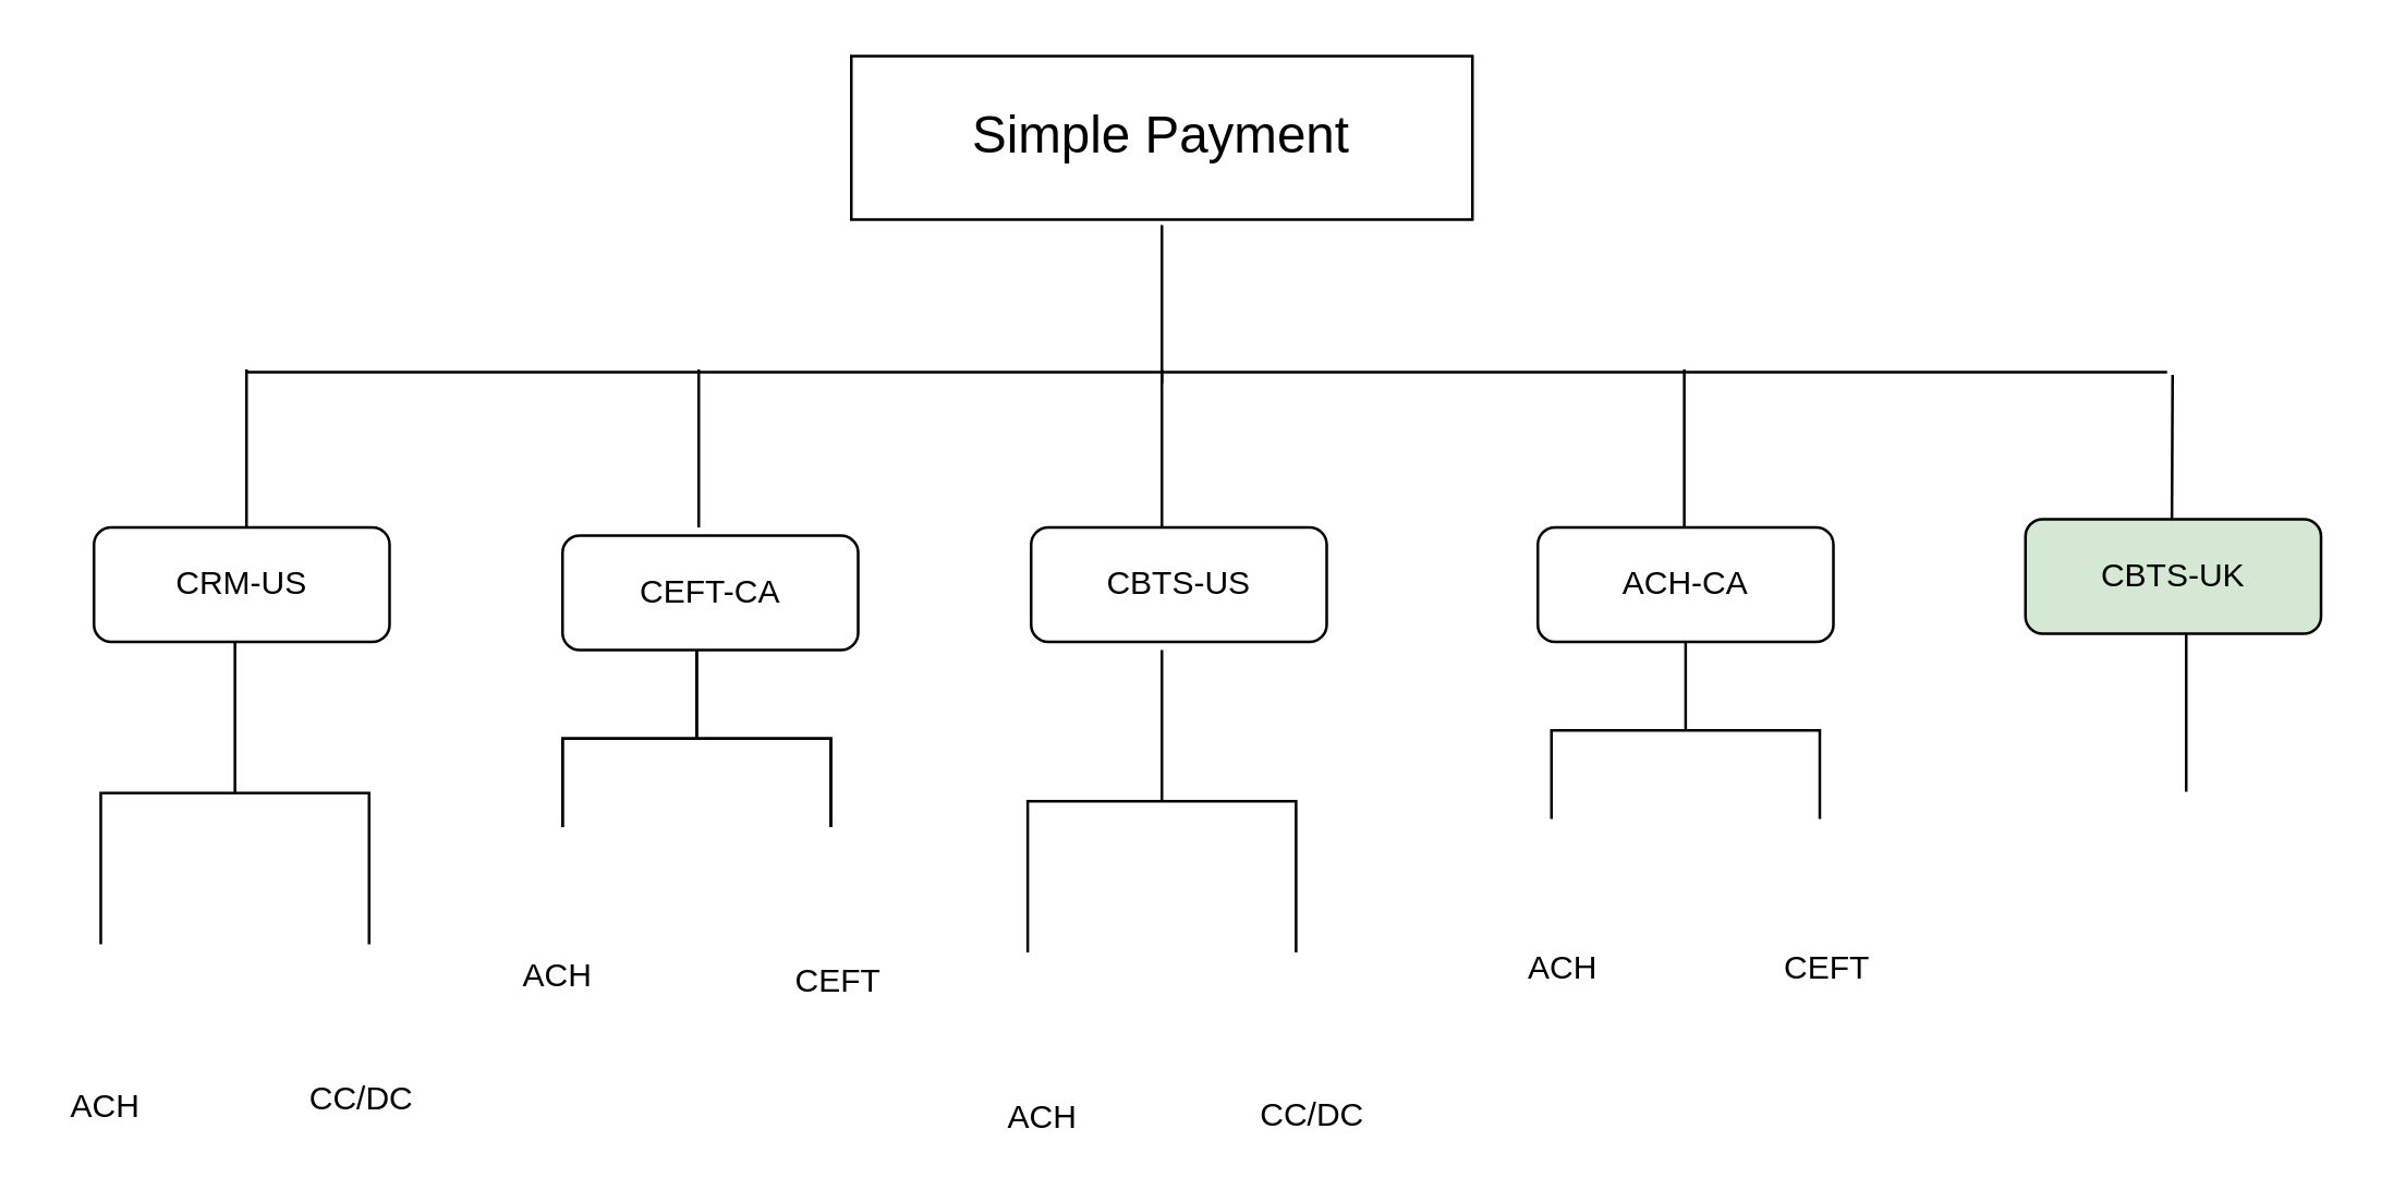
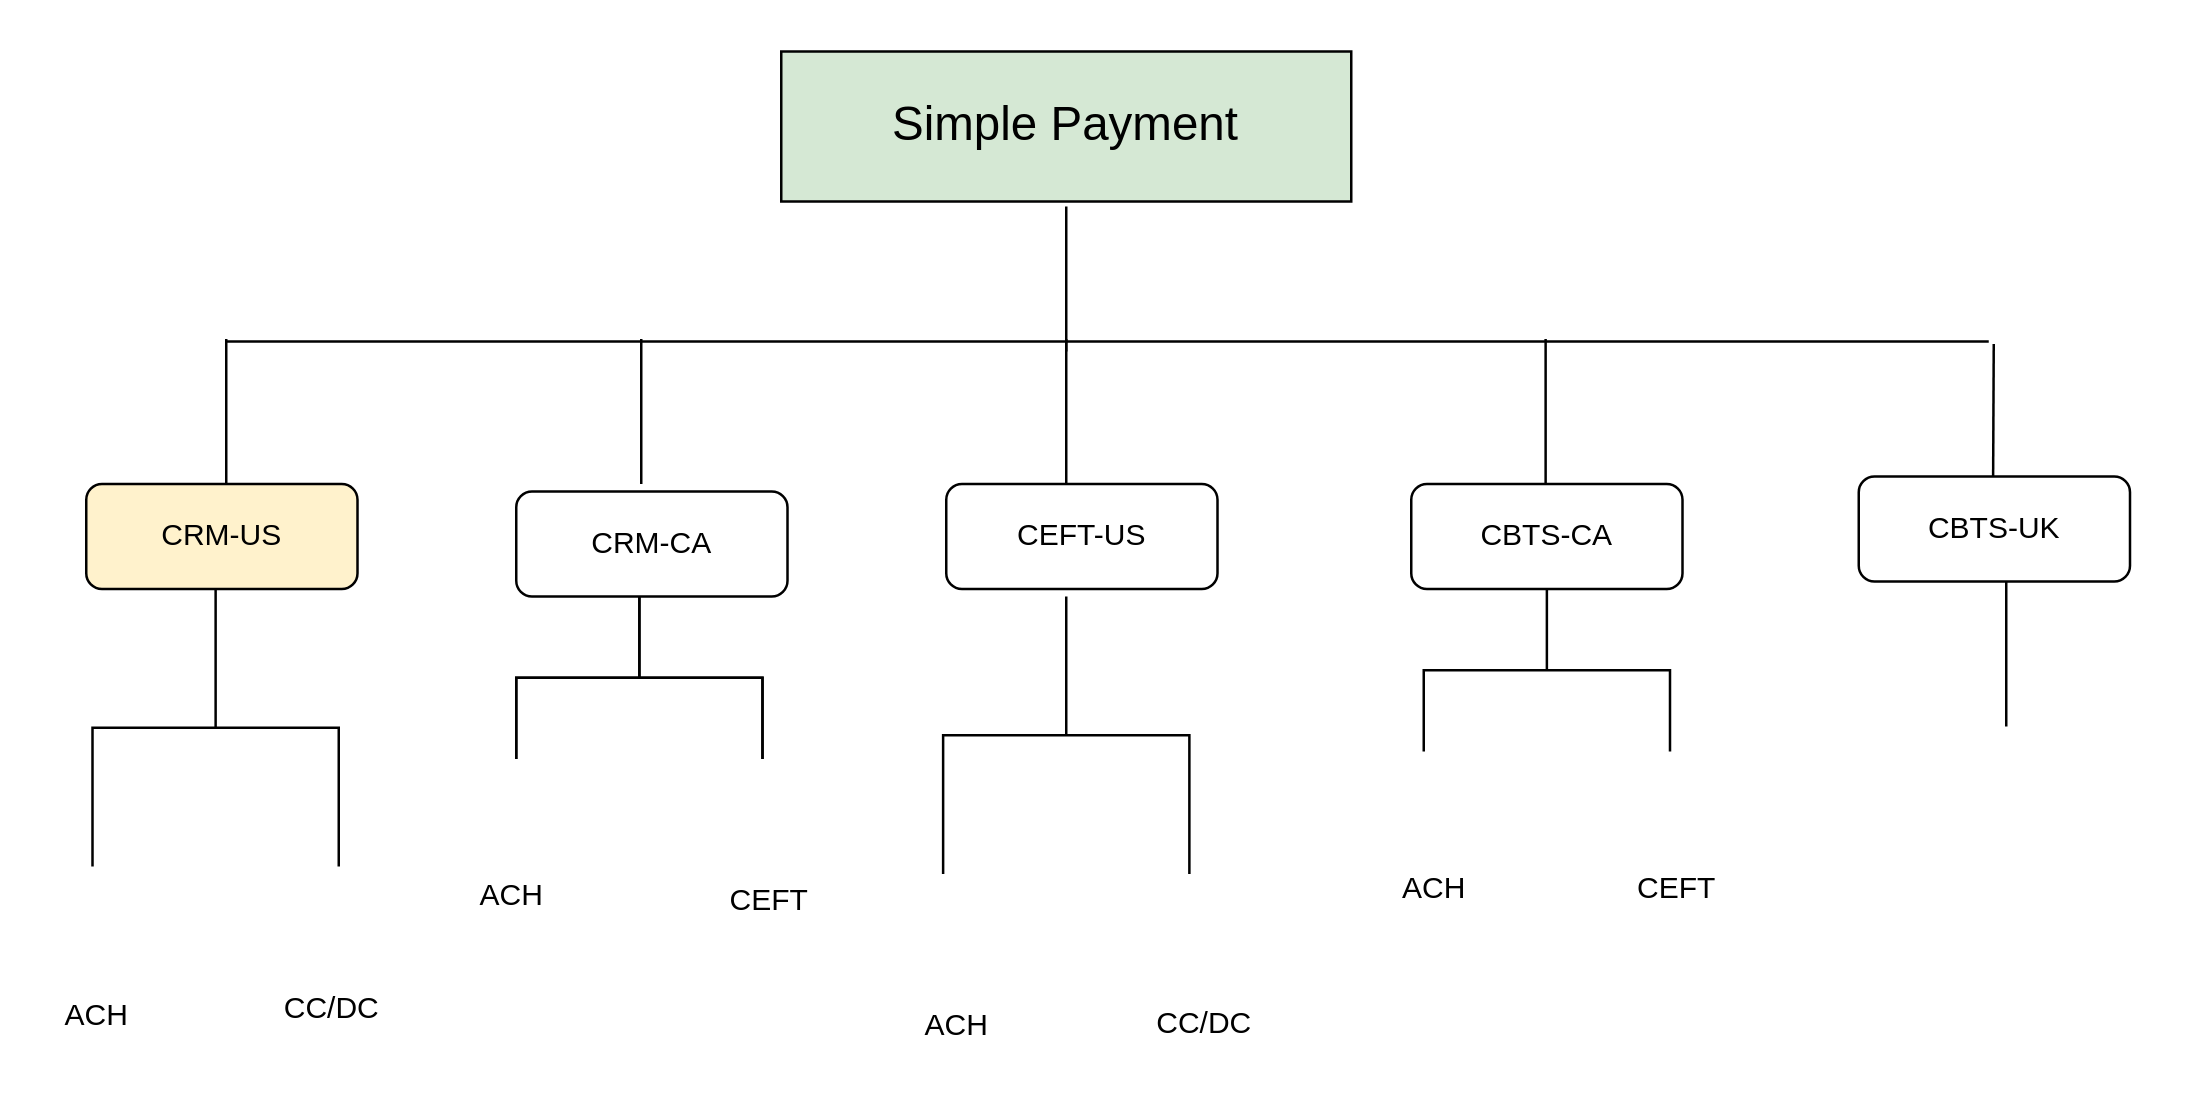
- <mxCell id="13" value="&lt;font style=&quot;font-size: 19px&quot;&gt;Simple Payment&lt;/font&gt;" style="rounded=0;whiteSpace=wrap;html=1;" parent="1" vertex="1"><mxGeometry x="312" y="20" width="228" height="60" as="geometry" /></mxCell>
+ <mxCell id="13" value="&lt;font style=&quot;font-size: 19px&quot;&gt;Simple Payment&lt;/font&gt;" style="rounded=0;whiteSpace=wrap;html=1;fillColor=#d5e8d4;" parent="1" vertex="1"><mxGeometry x="312" y="20" width="228" height="60" as="geometry" /></mxCell>
- <mxCell id="12" value="CBTS-UK" style="rounded=1;whiteSpace=wrap;html=1;fillColor=#d5e8d4;" parent="1" vertex="1"><mxGeometry x="743" y="190" width="108.5" height="42" as="geometry" /></mxCell>
+ <mxCell id="12" value="CBTS-UK" style="rounded=1;whiteSpace=wrap;html=1;" parent="1" vertex="1"><mxGeometry x="743" y="190" width="108.5" height="42" as="geometry" /></mxCell>
- <mxCell id="8" value="CRM-US" style="rounded=1;whiteSpace=wrap;html=1;" parent="1" vertex="1"><mxGeometry x="34" y="193" width="108.5" height="42" as="geometry" /></mxCell>
+ <mxCell id="8" value="CRM-US" style="rounded=1;whiteSpace=wrap;html=1;fillColor=#fff2cc;" parent="1" vertex="1"><mxGeometry x="34" y="193" width="108.5" height="42" as="geometry" /></mxCell>
- <mxCell id="10" value="CBTS-US" style="rounded=1;whiteSpace=wrap;html=1;" parent="1" vertex="1"><mxGeometry x="378" y="193" width="108.5" height="42" as="geometry" /></mxCell>
+ <mxCell id="10" value="CEFT-US" style="rounded=1;whiteSpace=wrap;html=1;" parent="1" vertex="1"><mxGeometry x="378" y="193" width="108.5" height="42" as="geometry" /></mxCell>
- <mxCell id="11" value="ACH-CA" style="rounded=1;whiteSpace=wrap;html=1;" parent="1" vertex="1"><mxGeometry x="564" y="193" width="108.5" height="42" as="geometry" /></mxCell>
+ <mxCell id="11" value="CBTS-CA" style="rounded=1;whiteSpace=wrap;html=1;" parent="1" vertex="1"><mxGeometry x="564" y="193" width="108.5" height="42" as="geometry" /></mxCell>
- <mxCell id="9" value="CEFT-CA" style="rounded=1;whiteSpace=wrap;html=1;" parent="1" vertex="1"><mxGeometry x="206" y="196" width="108.5" height="42" as="geometry" /></mxCell>
+ <mxCell id="9" value="CRM-CA" style="rounded=1;whiteSpace=wrap;html=1;" parent="1" vertex="1"><mxGeometry x="206" y="196" width="108.5" height="42" as="geometry" /></mxCell>
